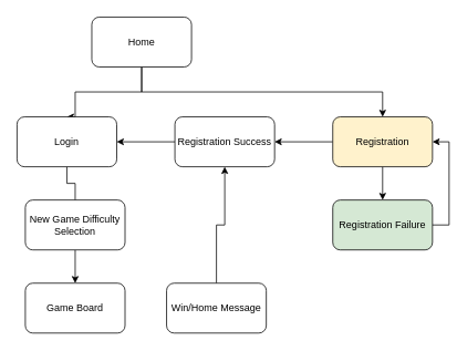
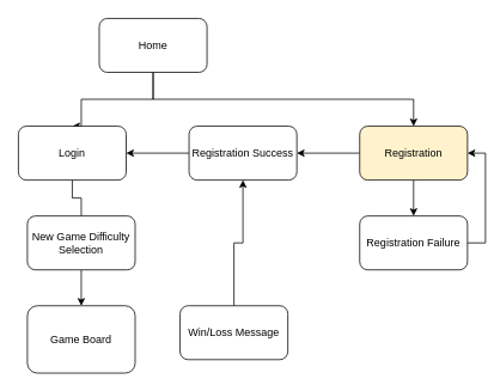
- <mxCell id="18" value="Registration Failure" style="rounded=1;whiteSpace=wrap;html=1;fillColor=#d5e8d4;" vertex="1" parent="1"><mxGeometry x="400" y="240" width="120" height="60" as="geometry" /></mxCell>
+ <mxCell id="18" value="Registration Failure" style="rounded=1;whiteSpace=wrap;html=1;" vertex="1" parent="1"><mxGeometry x="400" y="240" width="120" height="60" as="geometry" /></mxCell>
- <mxCell id="12" value="Game Board" style="rounded=1;whiteSpace=wrap;html=1;" parent="1" vertex="1"><mxGeometry x="30" y="340" width="120" height="60" as="geometry" /></mxCell>
+ <mxCell id="12" value="Game Board" style="rounded=1;whiteSpace=wrap;html=1;" parent="1" vertex="1"><mxGeometry x="30" y="340" width="120" height="75" as="geometry" /></mxCell>
- <mxCell id="16" value="Win/Home Message" style="rounded=1;whiteSpace=wrap;html=1;" parent="1" vertex="1"><mxGeometry x="200" y="340" width="120" height="60" as="geometry" /></mxCell>
+ <mxCell id="16" value="Win/Loss Message" style="rounded=1;whiteSpace=wrap;html=1;" parent="1" vertex="1"><mxGeometry x="200" y="340" width="120" height="60" as="geometry" /></mxCell>
